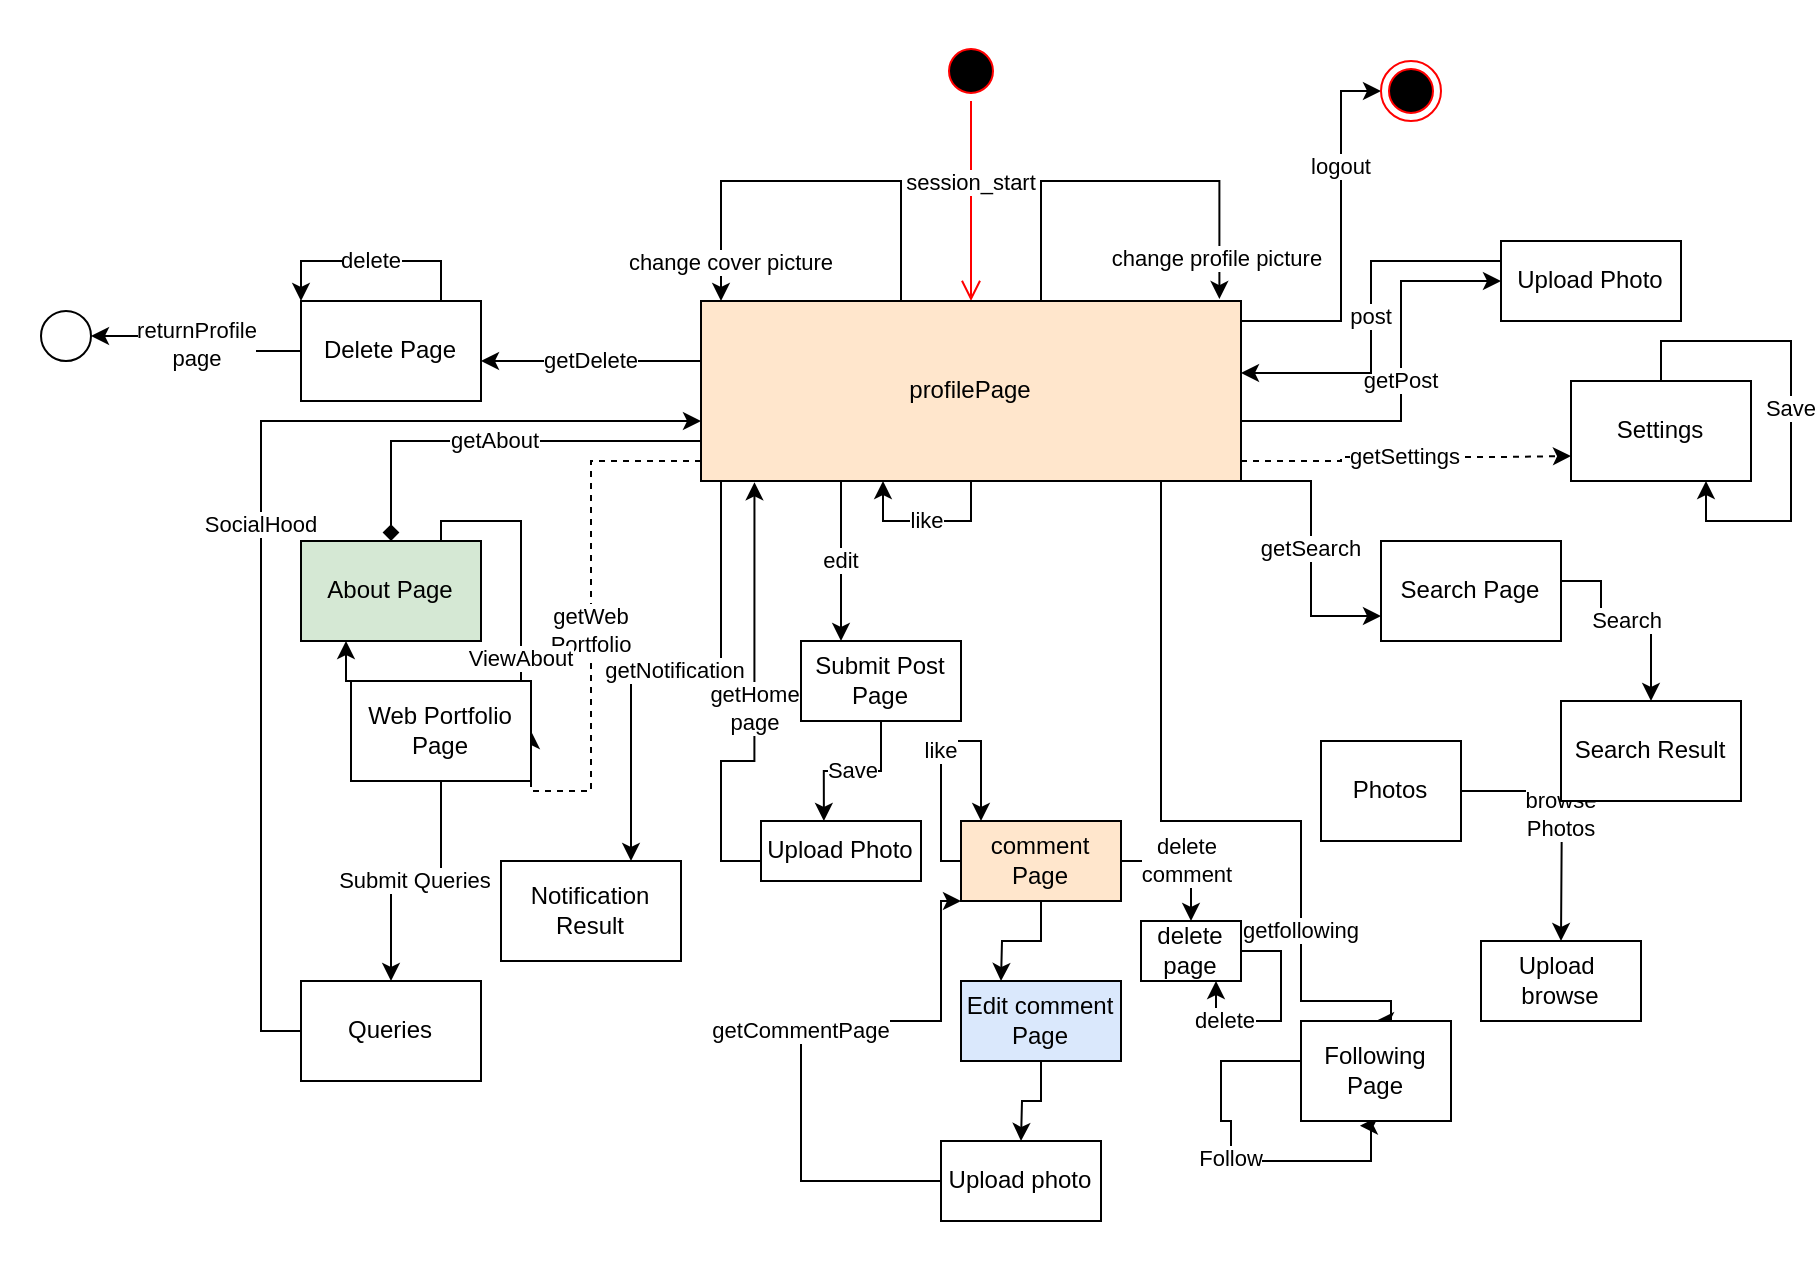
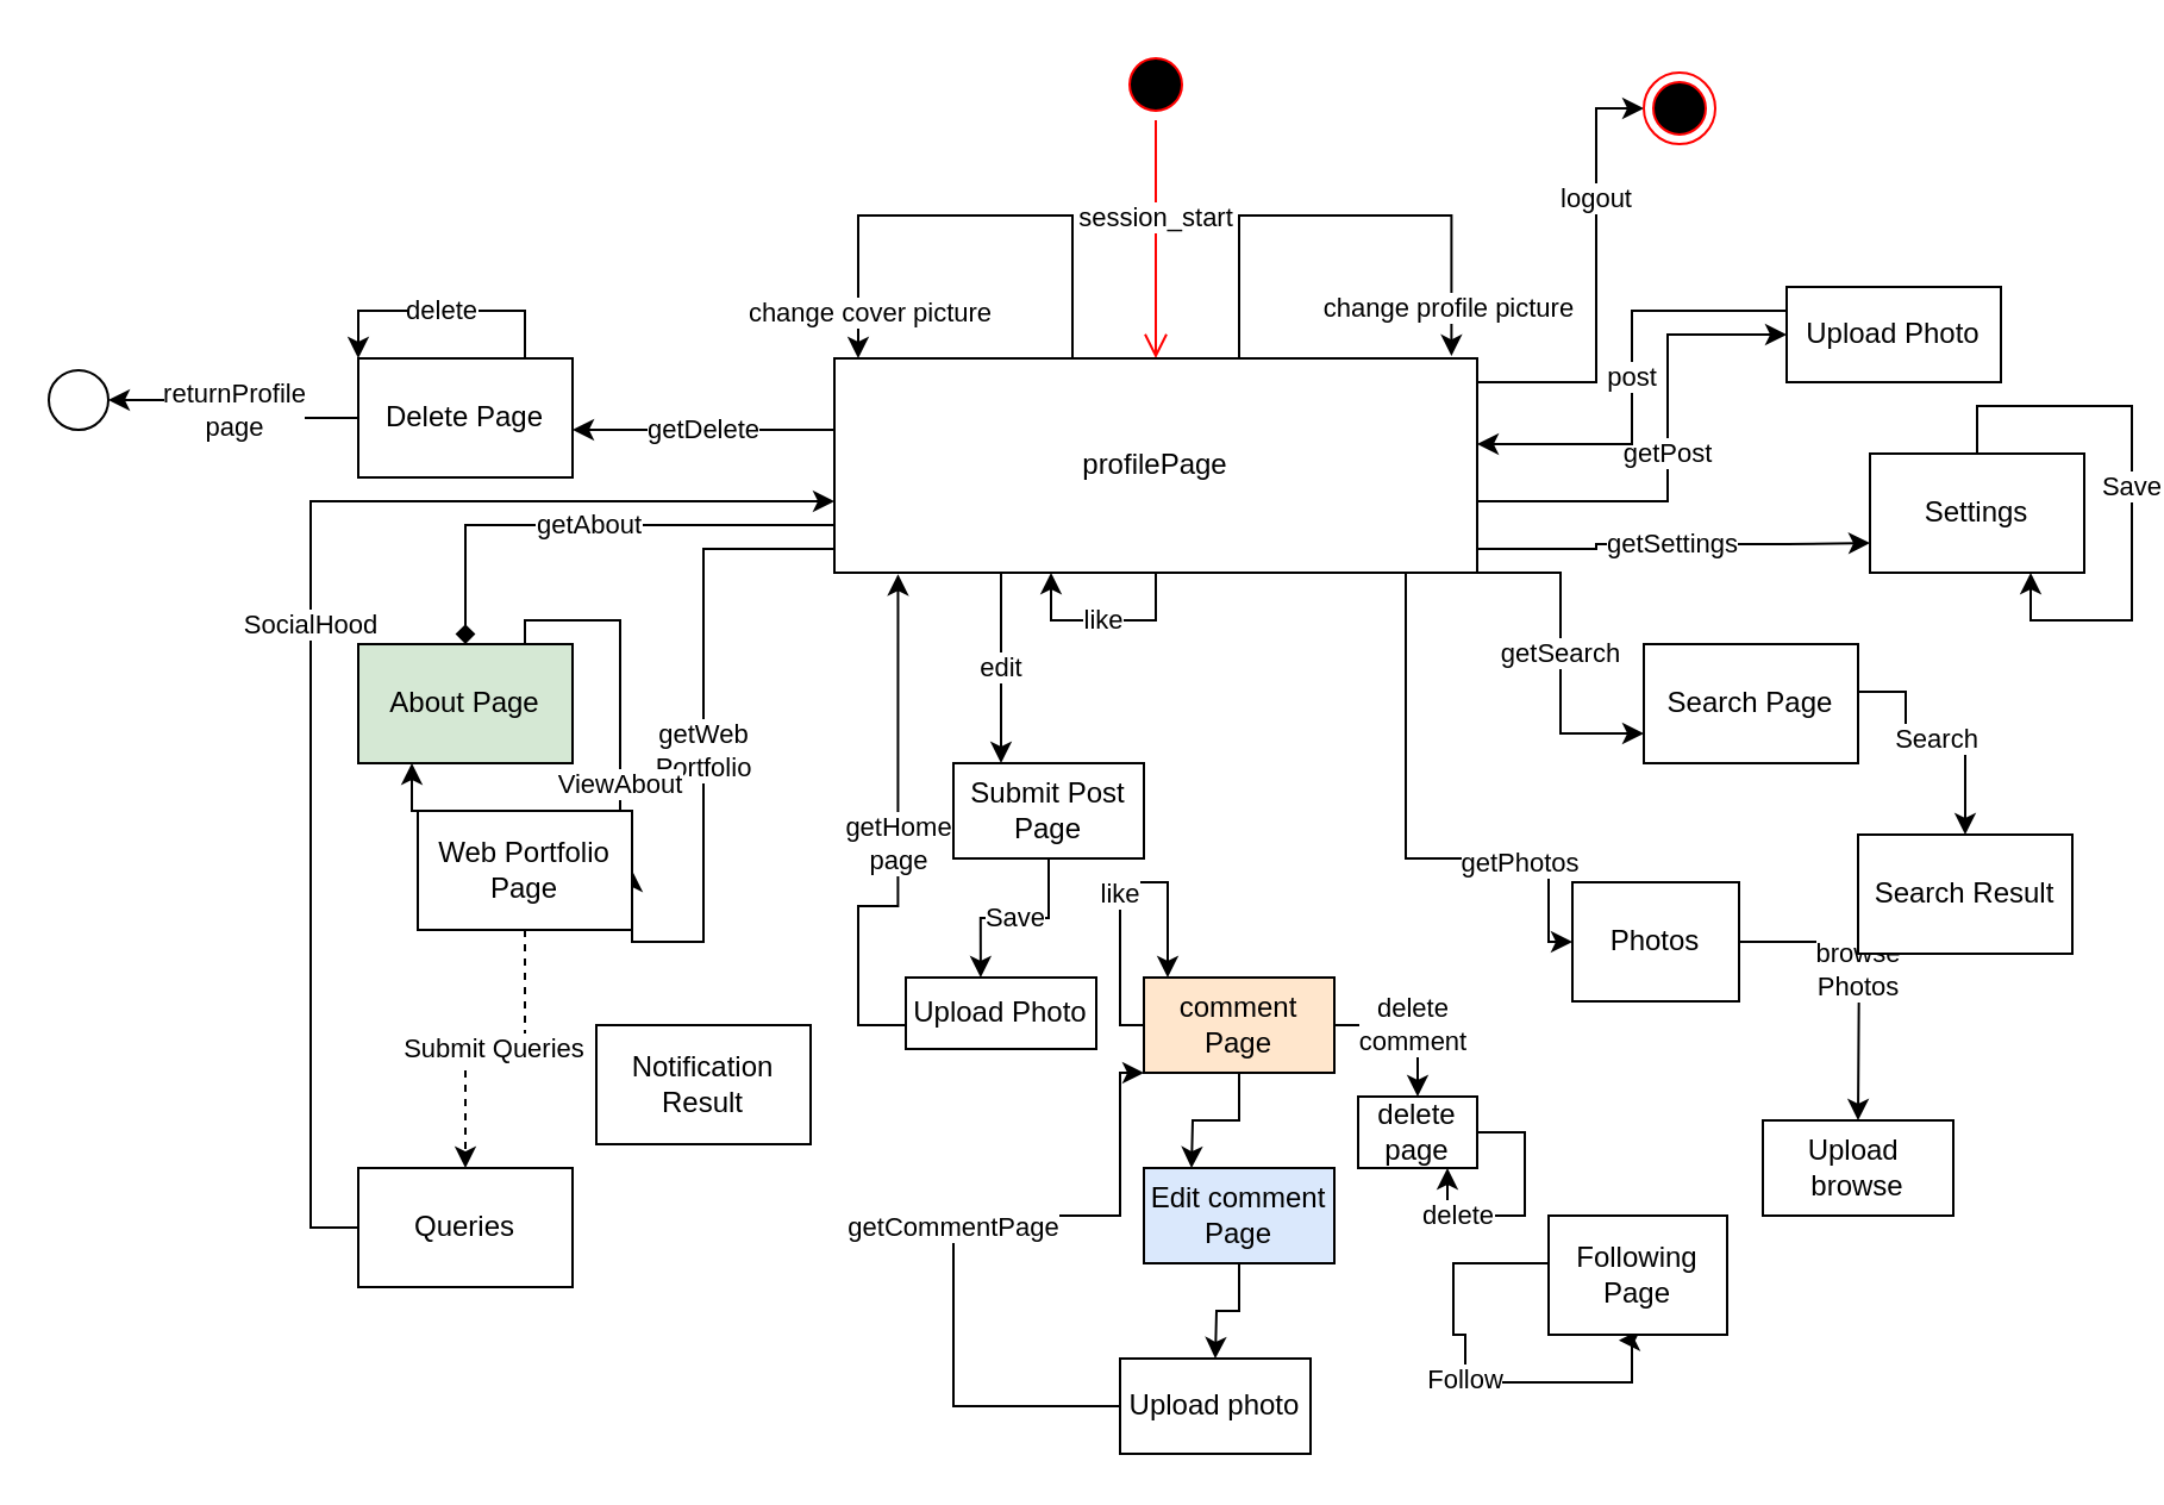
- <mxCell id="23" value="profilePage" style="rounded=0;whiteSpace=wrap;html=1;fillColor=#ffe6cc;" vertex="1" parent="1"><mxGeometry x="350" y="150" width="270" height="90" as="geometry" /></mxCell>
+ <mxCell id="23" value="profilePage" style="rounded=0;whiteSpace=wrap;html=1;" vertex="1" parent="1"><mxGeometry x="350" y="150" width="270" height="90" as="geometry" /></mxCell>
- <mxCell id="12" value="getSettings" style="edgeStyle=orthogonalEdgeStyle;rounded=0;orthogonalLoop=1;jettySize=auto;html=1;entryX=0;entryY=0.75;entryDx=0;entryDy=0;dashed=1;" edge="1" parent="1" source="23" target="36"><mxGeometry relative="1" as="geometry"><Array as="points"><mxPoint x="670" y="230" /><mxPoint x="670" y="228" /><mxPoint x="750" y="228" /></Array></mxGeometry></mxCell>
+ <mxCell id="12" value="getSettings" style="edgeStyle=orthogonalEdgeStyle;rounded=0;orthogonalLoop=1;jettySize=auto;html=1;entryX=0;entryY=0.75;entryDx=0;entryDy=0;" edge="1" parent="1" source="23" target="36"><mxGeometry relative="1" as="geometry"><Array as="points"><mxPoint x="670" y="230" /><mxPoint x="670" y="228" /><mxPoint x="750" y="228" /></Array></mxGeometry></mxCell>
- <mxCell id="5" value="getWeb&lt;br&gt;Portfolio" style="edgeStyle=orthogonalEdgeStyle;rounded=0;orthogonalLoop=1;jettySize=auto;html=1;entryX=1;entryY=0.5;entryDx=0;entryDy=0;dashed=1;" edge="1" parent="1" source="23" target="34"><mxGeometry relative="1" as="geometry"><Array as="points"><mxPoint x="295" y="230" /><mxPoint x="295" y="395" /></Array></mxGeometry></mxCell>
+ <mxCell id="5" value="getWeb&lt;br&gt;Portfolio" style="edgeStyle=orthogonalEdgeStyle;rounded=0;orthogonalLoop=1;jettySize=auto;html=1;entryX=1;entryY=0.5;entryDx=0;entryDy=0;" edge="1" parent="1" source="23" target="34"><mxGeometry relative="1" as="geometry"><Array as="points"><mxPoint x="295" y="230" /><mxPoint x="295" y="395" /></Array></mxGeometry></mxCell>
- <mxCell id="6" value="getNotification" style="edgeStyle=orthogonalEdgeStyle;rounded=0;orthogonalLoop=1;jettySize=auto;html=1;" edge="1" parent="1" source="23" target="32"><mxGeometry relative="1" as="geometry"><Array as="points"><mxPoint x="360" y="335" /><mxPoint x="315" y="335" /></Array></mxGeometry></mxCell>
+ <mxCell id="9" value="" style="edgeStyle=orthogonalEdgeStyle;rounded=0;orthogonalLoop=1;jettySize=auto;html=1;" edge="1" parent="1" source="23" target="29"><mxGeometry relative="1" as="geometry"><Array as="points"><mxPoint x="590" y="360" /><mxPoint x="650" y="360" /><mxPoint x="650" y="395" /></Array></mxGeometry></mxCell>
+ <mxCell id="10" value="getPhotos" style="edgeLabel;html=1;align=center;verticalAlign=middle;resizable=0;points=[];" vertex="1" connectable="0" parent="9"><mxGeometry x="0.487" y="-1" relative="1" as="geometry"><mxPoint as="offset" /></mxGeometry></mxCell>
- <mxCell id="7" style="edgeStyle=orthogonalEdgeStyle;rounded=0;orthogonalLoop=1;jettySize=auto;html=1;entryX=0.5;entryY=0;entryDx=0;entryDy=0;" edge="1" parent="1" source="23" target="31"><mxGeometry relative="1" as="geometry"><Array as="points"><mxPoint x="580" y="410" /><mxPoint x="650" y="410" /><mxPoint x="650" y="500" /><mxPoint x="695" y="500" /></Array></mxGeometry></mxCell>
- <mxCell id="8" value="getfollowing" style="edgeLabel;html=1;align=center;verticalAlign=middle;resizable=0;points=[];" vertex="1" connectable="0" parent="7"><mxGeometry x="0.497" y="-1" relative="1" as="geometry"><mxPoint as="offset" /></mxGeometry></mxCell>
- <mxCell id="33" value="Submit Queries" style="edgeStyle=orthogonalEdgeStyle;rounded=0;orthogonalLoop=1;jettySize=auto;html=1;entryX=0.5;entryY=0;entryDx=0;entryDy=0;" edge="1" parent="1" source="34" target="39"><mxGeometry relative="1" as="geometry" /></mxCell>
+ <mxCell id="33" value="Submit Queries" style="edgeStyle=orthogonalEdgeStyle;rounded=0;orthogonalLoop=1;jettySize=auto;html=1;entryX=0.5;entryY=0;entryDx=0;entryDy=0;dashed=1;" edge="1" parent="1" source="34" target="39"><mxGeometry relative="1" as="geometry" /></mxCell>
